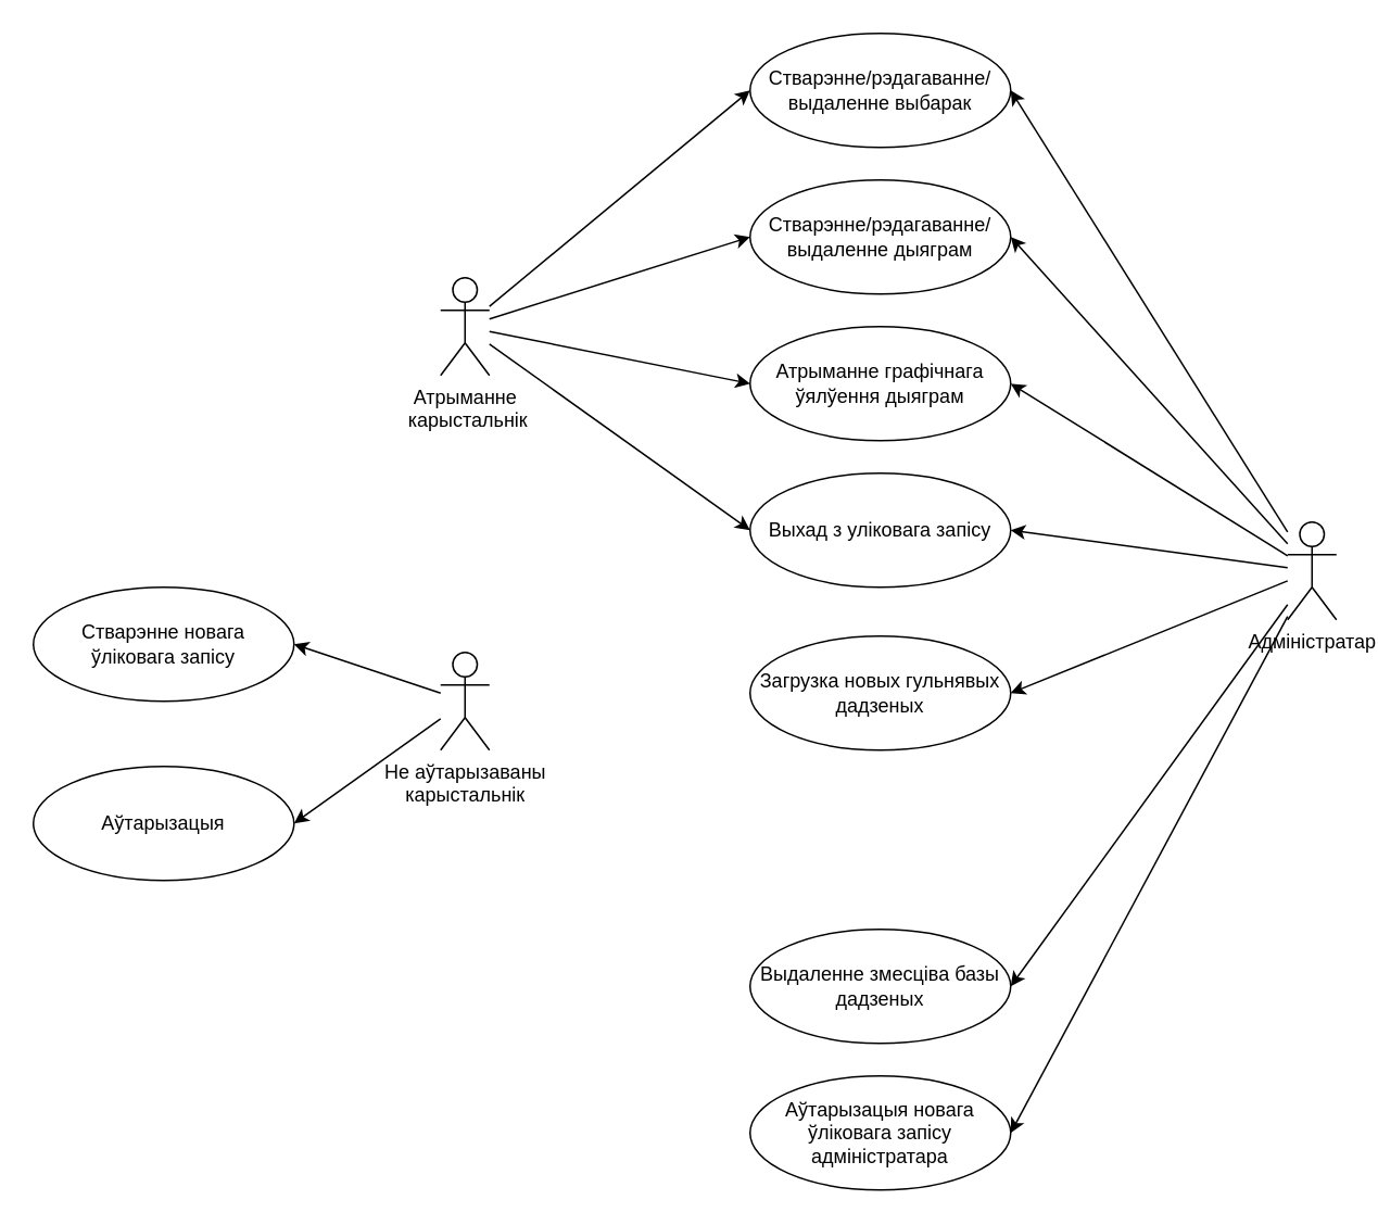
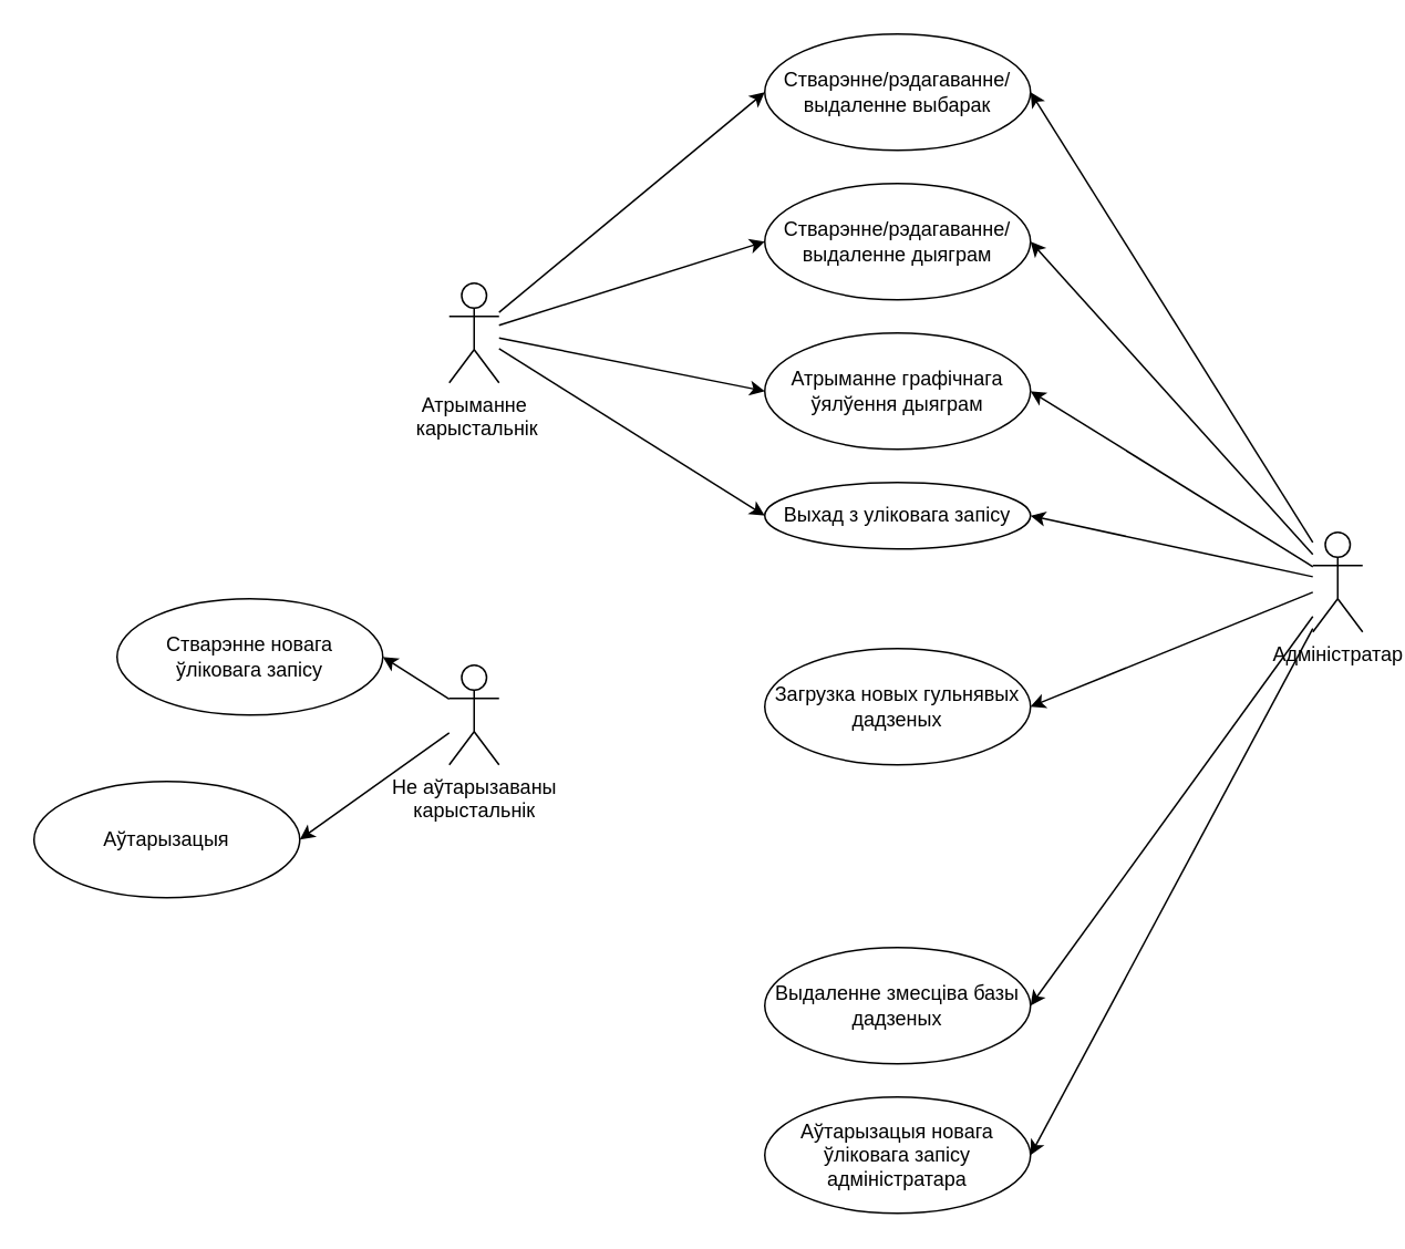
- <mxCell id="10" value="Выхад з уліковага запісу" style="ellipse;whiteSpace=wrap;html=1;" vertex="1" parent="1"><mxGeometry x="460" y="290" width="160" height="70" as="geometry" /></mxCell>
+ <mxCell id="10" value="Выхад з уліковага запісу" style="ellipse;whiteSpace=wrap;html=1;" vertex="1" parent="1"><mxGeometry x="460" y="290" width="160" height="40" as="geometry" /></mxCell>
- <mxCell id="25" value="Стварэнне новага &lt;br&gt;ўліковага запісу" style="ellipse;whiteSpace=wrap;html=1;" vertex="1" parent="1"><mxGeometry x="20" y="360" width="160" height="70" as="geometry" /></mxCell>
+ <mxCell id="25" value="Стварэнне новага &lt;br&gt;ўліковага запісу" style="ellipse;whiteSpace=wrap;html=1;" vertex="1" parent="1"><mxGeometry x="70" y="360" width="160" height="70" as="geometry" /></mxCell>
